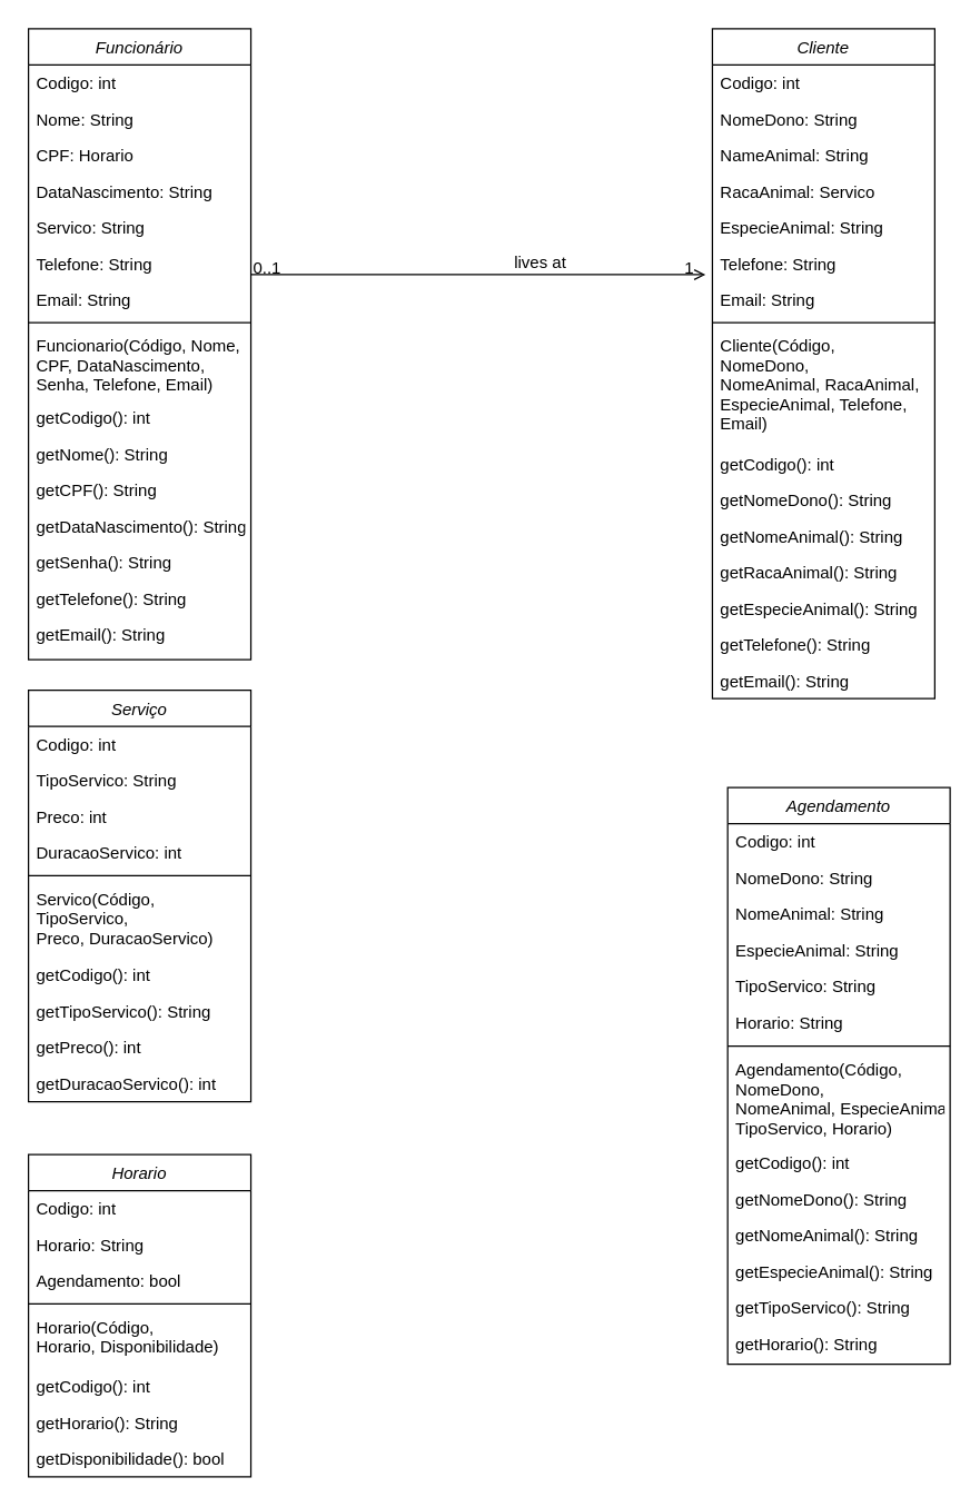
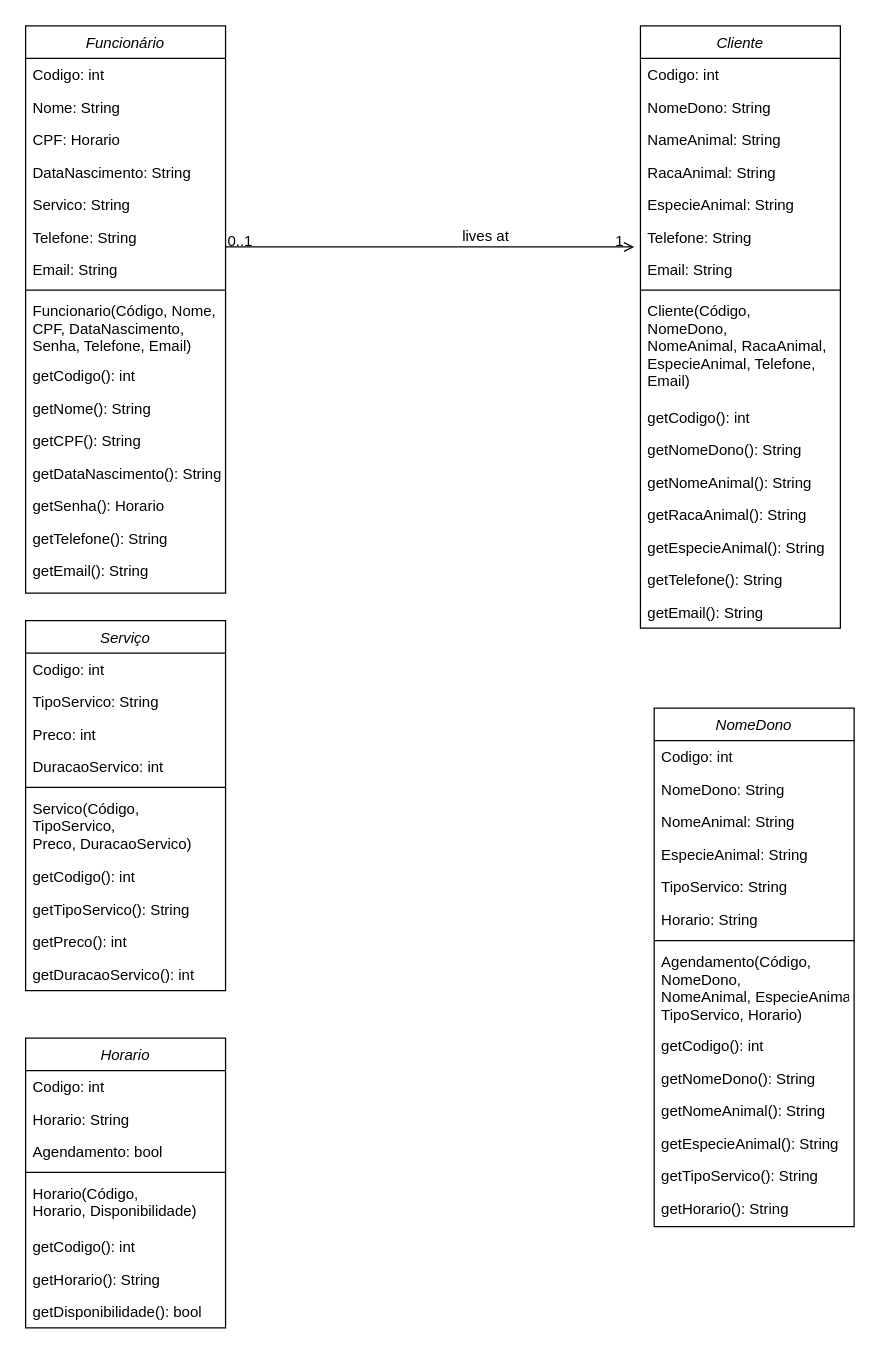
- <mxCell id="27" value="RacaAnimal: Servico" style="text;align=left;verticalAlign=top;spacingLeft=4;spacingRight=4;overflow=hidden;rotatable=0;points=[[0,0.5],[1,0.5]];portConstraint=eastwest;" vertex="1" parent="23"><mxGeometry y="104" width="160" height="26" as="geometry" /></mxCell>
+ <mxCell id="27" value="RacaAnimal: String" style="text;align=left;verticalAlign=top;spacingLeft=4;spacingRight=4;overflow=hidden;rotatable=0;points=[[0,0.5],[1,0.5]];portConstraint=eastwest;" vertex="1" parent="23"><mxGeometry y="104" width="160" height="26" as="geometry" /></mxCell>
- <mxCell id="16" value="getSenha(): String" style="text;align=left;verticalAlign=top;spacingLeft=4;spacingRight=4;overflow=hidden;rotatable=0;points=[[0,0.5],[1,0.5]];portConstraint=eastwest;" vertex="1" parent="2"><mxGeometry y="371" width="160" height="26" as="geometry" /></mxCell>
+ <mxCell id="16" value="getSenha(): Horario" style="text;align=left;verticalAlign=top;spacingLeft=4;spacingRight=4;overflow=hidden;rotatable=0;points=[[0,0.5],[1,0.5]];portConstraint=eastwest;" vertex="1" parent="2"><mxGeometry y="371" width="160" height="26" as="geometry" /></mxCell>
- <mxCell id="51" value="Agendamento" style="swimlane;fontStyle=2;align=center;verticalAlign=top;childLayout=stackLayout;horizontal=1;startSize=26;horizontalStack=0;resizeParent=1;resizeLast=0;collapsible=1;marginBottom=0;rounded=0;shadow=0;strokeWidth=1;" vertex="1" parent="1"><mxGeometry x="523" y="566" width="160" height="415" as="geometry"><mxRectangle x="230" y="140" width="160" height="26" as="alternateBounds" /></mxGeometry></mxCell>
+ <mxCell id="51" value="NomeDono" style="swimlane;fontStyle=2;align=center;verticalAlign=top;childLayout=stackLayout;horizontal=1;startSize=26;horizontalStack=0;resizeParent=1;resizeLast=0;collapsible=1;marginBottom=0;rounded=0;shadow=0;strokeWidth=1;" vertex="1" parent="1"><mxGeometry x="523" y="566" width="160" height="415" as="geometry"><mxRectangle x="230" y="140" width="160" height="26" as="alternateBounds" /></mxGeometry></mxCell>
